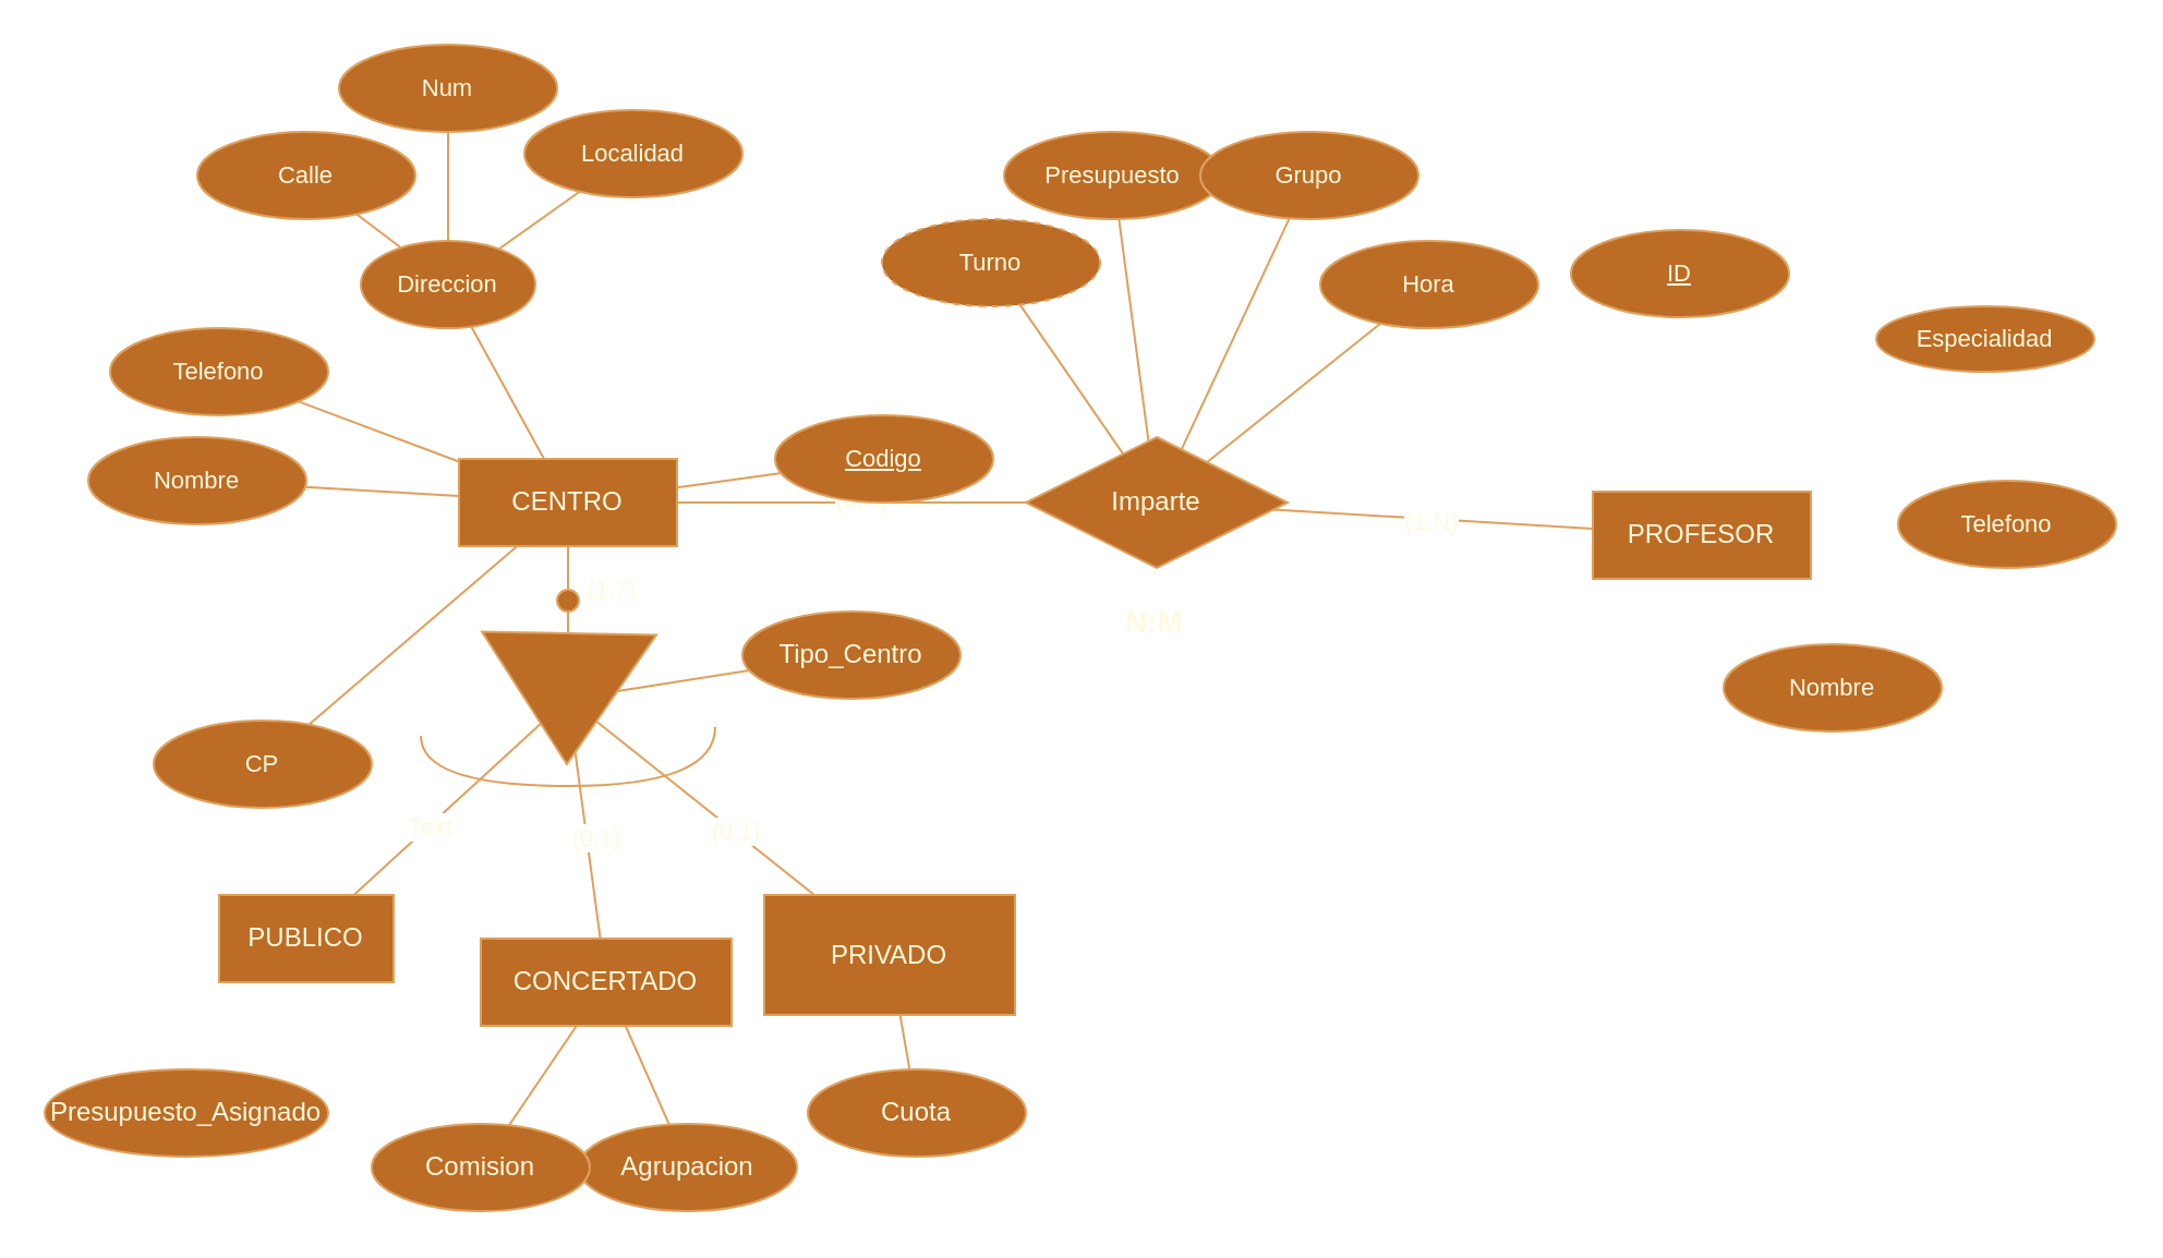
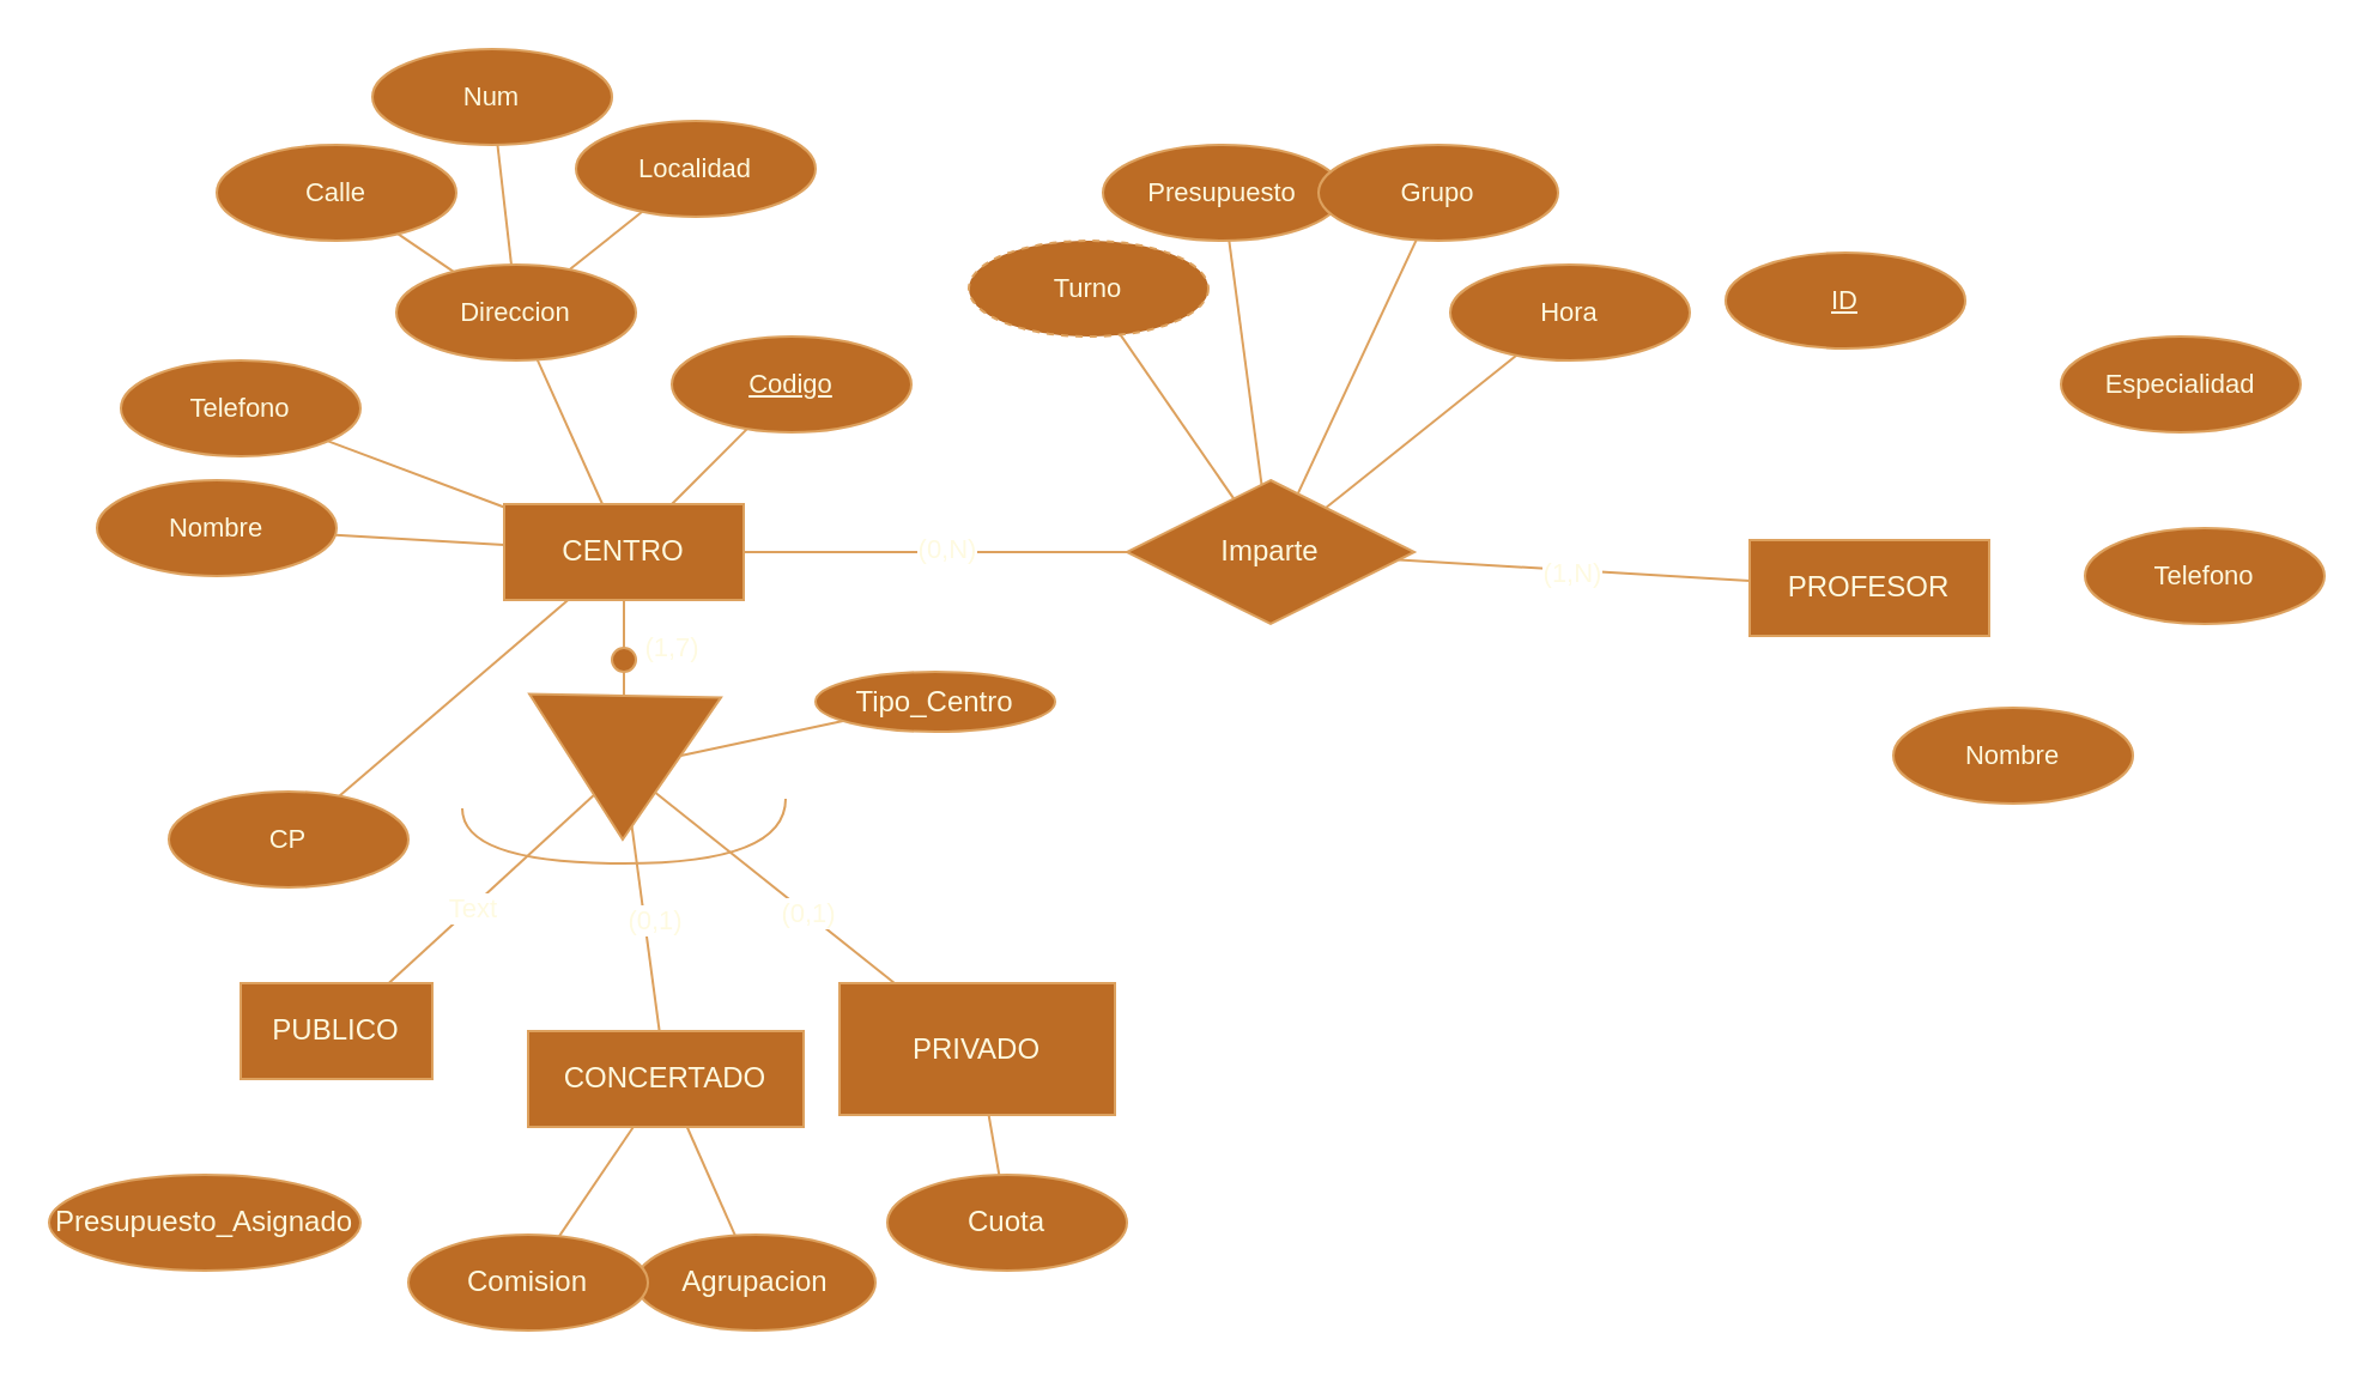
- <mxCell id="47" value="Direccion" style="ellipse;whiteSpace=wrap;html=1;align=center;strokeColor=#DDA15E;fontFamily=Helvetica;fontSize=11;fontColor=#FEFAE0;fillColor=#BC6C25;" vertex="1" parent="1"><mxGeometry x="165" y="110" width="80" height="40" as="geometry" /></mxCell>
+ <mxCell id="47" value="Direccion" style="ellipse;whiteSpace=wrap;html=1;align=center;strokeColor=#DDA15E;fontFamily=Helvetica;fontSize=11;fontColor=#FEFAE0;fillColor=#BC6C25;" vertex="1" parent="1"><mxGeometry x="165" y="110" width="100" height="40" as="geometry" /></mxCell>
- <mxCell id="57" value="Especialidad" style="ellipse;whiteSpace=wrap;html=1;align=center;strokeColor=#DDA15E;fontFamily=Helvetica;fontSize=11;fontColor=#FEFAE0;fillColor=#BC6C25;" vertex="1" parent="1"><mxGeometry x="860" y="140" width="100" height="30" as="geometry" /></mxCell>
+ <mxCell id="57" value="Especialidad" style="ellipse;whiteSpace=wrap;html=1;align=center;strokeColor=#DDA15E;fontFamily=Helvetica;fontSize=11;fontColor=#FEFAE0;fillColor=#BC6C25;" vertex="1" parent="1"><mxGeometry x="860" y="140" width="100" height="40" as="geometry" /></mxCell>
- <mxCell id="48" value="Codigo" style="ellipse;whiteSpace=wrap;html=1;align=center;fontStyle=4;strokeColor=#DDA15E;fontFamily=Helvetica;fontSize=11;fontColor=#FEFAE0;fillColor=#BC6C25;" vertex="1" parent="1"><mxGeometry x="355" y="190" width="100" height="40" as="geometry" /></mxCell>
+ <mxCell id="48" value="Codigo" style="ellipse;whiteSpace=wrap;html=1;align=center;fontStyle=4;strokeColor=#DDA15E;fontFamily=Helvetica;fontSize=11;fontColor=#FEFAE0;fillColor=#BC6C25;" vertex="1" parent="1"><mxGeometry x="280" y="140" width="100" height="40" as="geometry" /></mxCell>
- <mxCell id="60" value="&lt;font style=&quot;font-size: 14px;&quot;&gt;&lt;b&gt;N:M&lt;/b&gt;&lt;/font&gt;" style="text;strokeColor=none;fillColor=none;spacingLeft=4;spacingRight=4;overflow=hidden;rotatable=0;points=[[0,0.5],[1,0.5]];portConstraint=eastwest;fontSize=11;whiteSpace=wrap;html=1;fontFamily=Helvetica;fontColor=#FEFAE0;" vertex="1" parent="1"><mxGeometry x="510" y="270" width="40" height="30" as="geometry" /></mxCell>
- <mxCell id="36" value="Tipo_Centro" style="ellipse;whiteSpace=wrap;html=1;align=center;strokeColor=#DDA15E;fontColor=#FEFAE0;fillColor=#BC6C25;" vertex="1" parent="1"><mxGeometry x="340" y="280" width="100" height="40" as="geometry" /></mxCell>
+ <mxCell id="36" value="Tipo_Centro" style="ellipse;whiteSpace=wrap;html=1;align=center;strokeColor=#DDA15E;fontColor=#FEFAE0;fillColor=#BC6C25;" vertex="1" parent="1"><mxGeometry x="340" y="280" width="100" height="25" as="geometry" /></mxCell>
